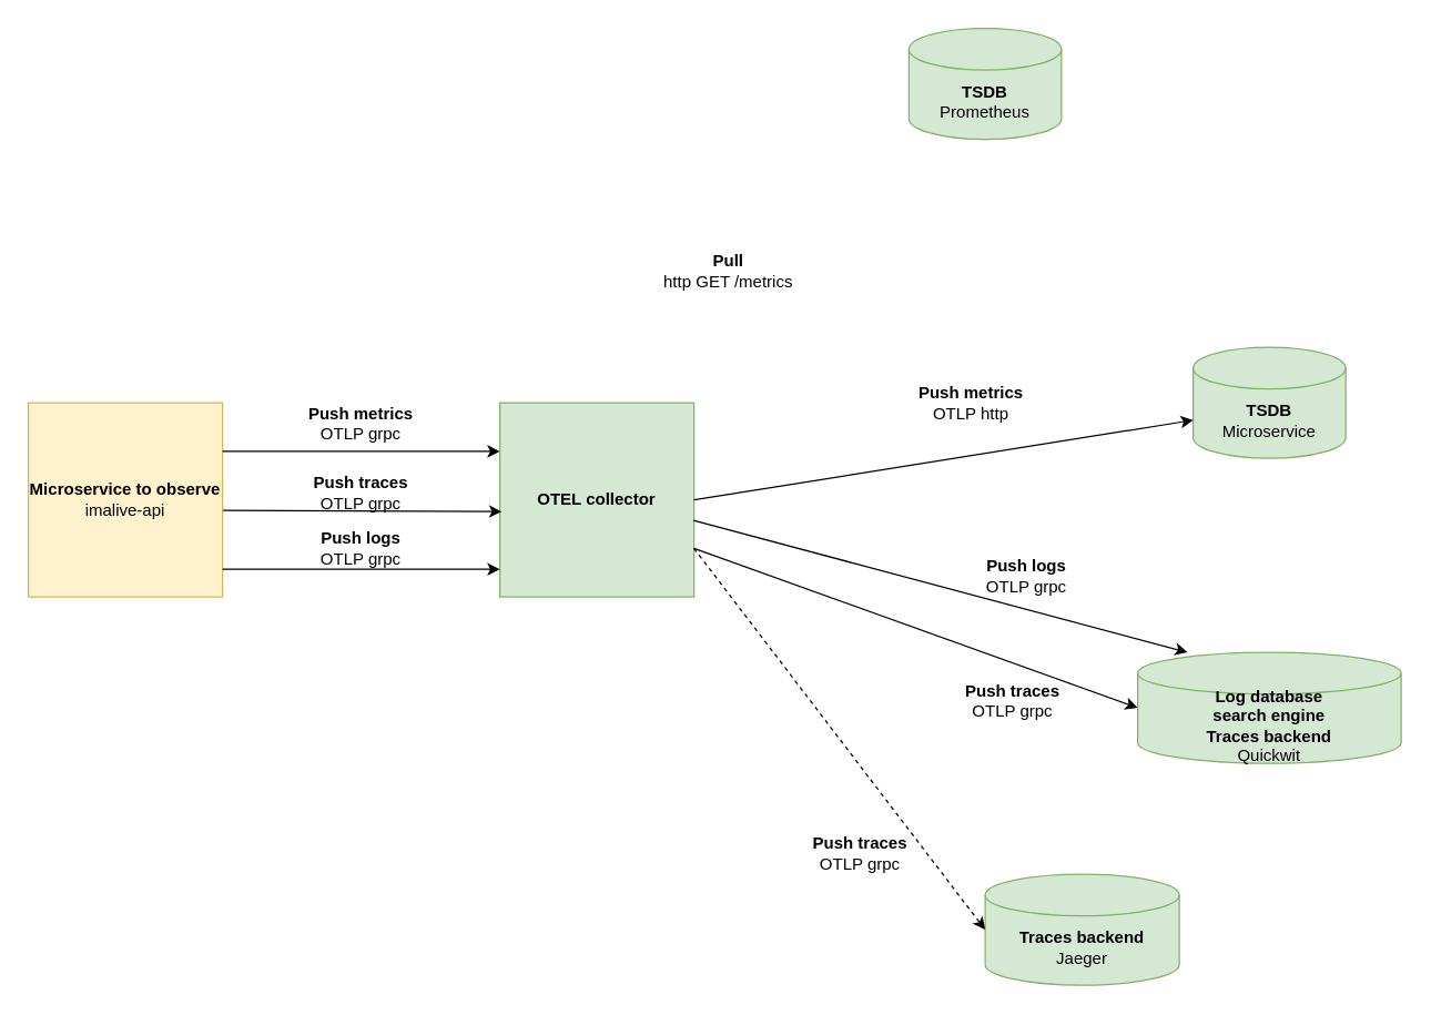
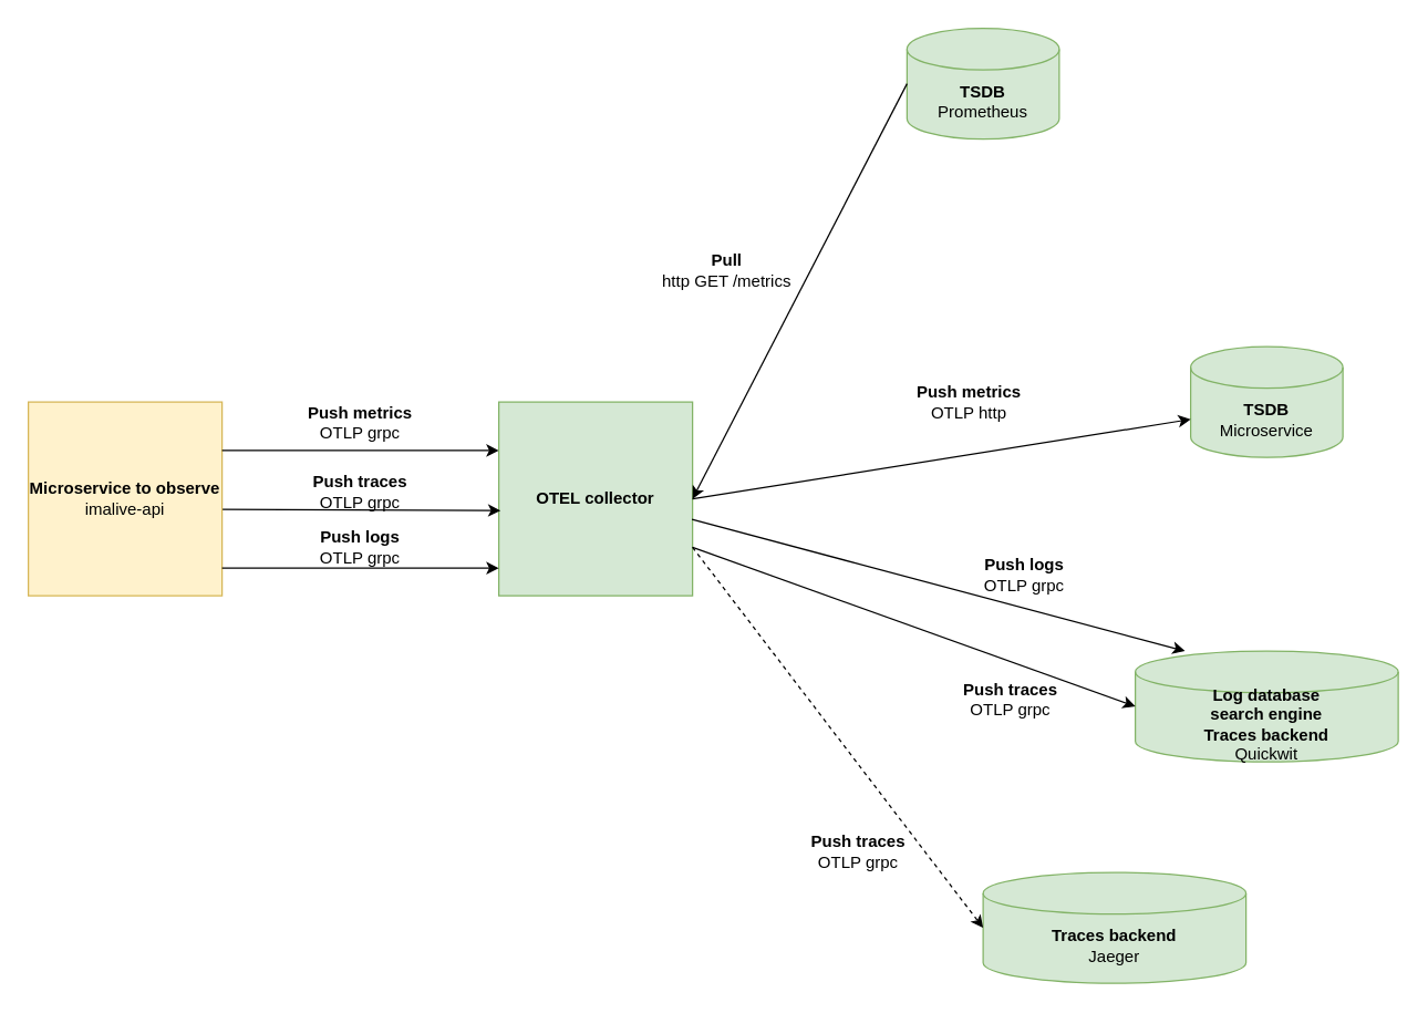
+ <mxCell id="9" value="" style="endArrow=classic;html=1;rounded=0;exitX=0;exitY=0.5;exitDx=0;exitDy=0;entryX=1;entryY=0.5;entryDx=0;entryDy=0;exitPerimeter=0;" parent="1" source="3" target="8" edge="1"><mxGeometry width="50" height="50" relative="1" as="geometry"><mxPoint x="590" y="140" as="sourcePoint" /><mxPoint x="610" y="120" as="targetPoint" /><Array as="points" /></mxGeometry></mxCell>
- <mxCell id="15" value="&lt;b&gt;Traces backend&lt;br&gt;&lt;/b&gt;Jaeger" style="shape=cylinder3;whiteSpace=wrap;html=1;boundedLbl=1;backgroundOutline=1;size=15;fillColor=#d5e8d4;strokeColor=#82b366;" parent="1" vertex="1"><mxGeometry x="710" y="630" width="140" height="80" as="geometry" /></mxCell>
+ <mxCell id="15" value="&lt;b&gt;Traces backend&lt;br&gt;&lt;/b&gt;Jaeger" style="shape=cylinder3;whiteSpace=wrap;html=1;boundedLbl=1;backgroundOutline=1;size=15;fillColor=#d5e8d4;strokeColor=#82b366;" parent="1" vertex="1"><mxGeometry x="710" y="630" width="190" height="80" as="geometry" /></mxCell>
